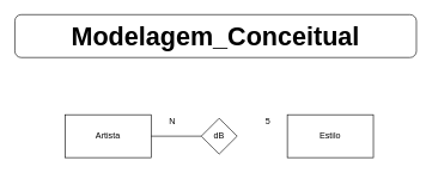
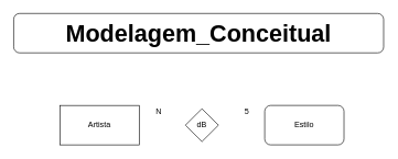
- <mxCell id="6" value="" style="endArrow=none;html=1;entryX=0;entryY=0.5;entryDx=0;entryDy=0;exitX=1;exitY=0.5;exitDx=0;exitDy=0;" edge="1" parent="1" source="3" target="5"><mxGeometry width="50" height="50" relative="1" as="geometry"><mxPoint x="80" y="290" as="sourcePoint" /><mxPoint x="130" y="240" as="targetPoint" /></mxGeometry></mxCell>
- <mxCell id="4" value="&lt;font style=&quot;vertical-align: inherit&quot;&gt;&lt;font style=&quot;vertical-align: inherit&quot;&gt;Estilo&lt;/font&gt;&lt;/font&gt;" style="rounded=0;whiteSpace=wrap;html=1;" vertex="1" parent="1"><mxGeometry x="400" y="160" width="120" height="60" as="geometry" /></mxCell>
+ <mxCell id="4" value="&lt;font style=&quot;vertical-align: inherit&quot;&gt;&lt;font style=&quot;vertical-align: inherit&quot;&gt;Estilo&lt;/font&gt;&lt;/font&gt;" style="whiteSpace=wrap;html=1;rounded=1;" vertex="1" parent="1"><mxGeometry x="400" y="160" width="120" height="60" as="geometry" /></mxCell>
